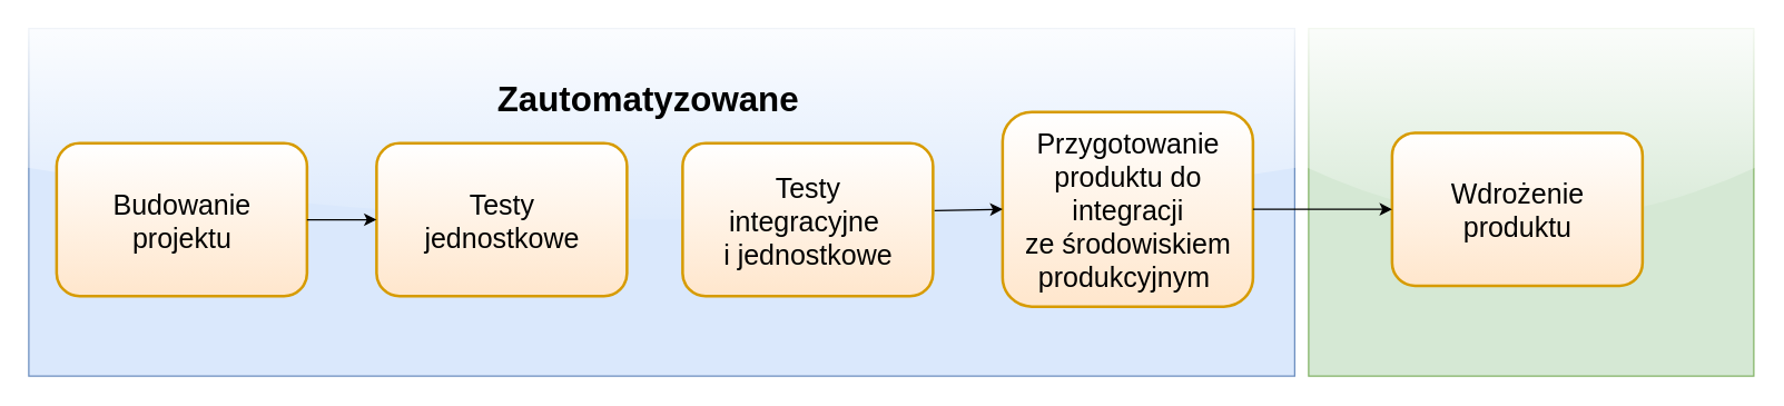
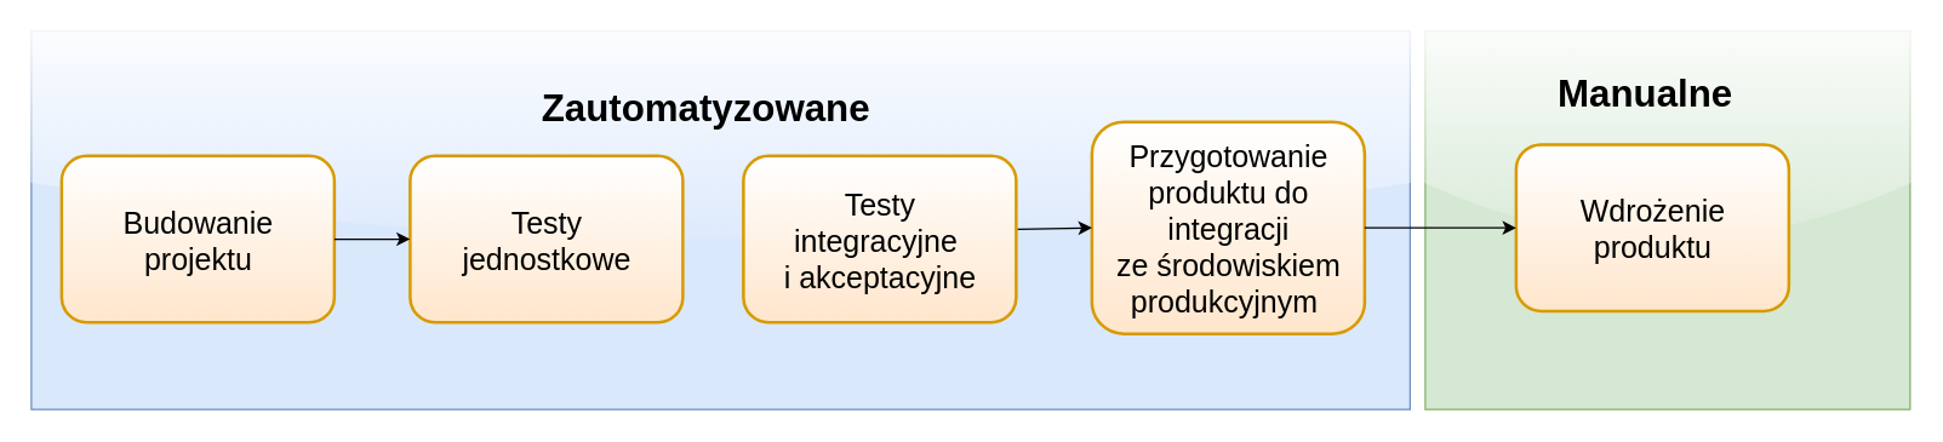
+ <mxCell id="13" value="&lt;b&gt;&lt;font style=&quot;font-size: 25px&quot;&gt;Manualne&lt;/font&gt;&lt;/b&gt;" style="text;html=1;align=center;verticalAlign=middle;resizable=0;points=[];;autosize=1;" parent="1" vertex="1"><mxGeometry x="1020" y="50" width="130" height="20" as="geometry" /></mxCell>
- <mxCell id="6" value="&lt;font&gt;&lt;span style=&quot;font-size: 20px&quot;&gt;Testy &lt;br&gt;integracyjne&amp;nbsp;&lt;br&gt;i jednostkowe&lt;br&gt;&lt;/span&gt;&lt;/font&gt;" style="rounded=1;fillColor=#ffe6cc;strokeColor=#d79b00;strokeWidth=2;fontFamily=Helvetica;html=1;gradientDirection=north;gradientColor=#ffffff;" parent="1" vertex="1"><mxGeometry x="490" y="102.5" width="180" height="110" as="geometry" /></mxCell>
+ <mxCell id="6" value="&lt;font&gt;&lt;span style=&quot;font-size: 20px&quot;&gt;Testy &lt;br&gt;integracyjne&amp;nbsp;&lt;br&gt;i akceptacyjne&lt;br&gt;&lt;/span&gt;&lt;/font&gt;" style="rounded=1;fillColor=#ffe6cc;strokeColor=#d79b00;strokeWidth=2;fontFamily=Helvetica;html=1;gradientDirection=north;gradientColor=#ffffff;" parent="1" vertex="1"><mxGeometry x="490" y="102.5" width="180" height="110" as="geometry" /></mxCell>
